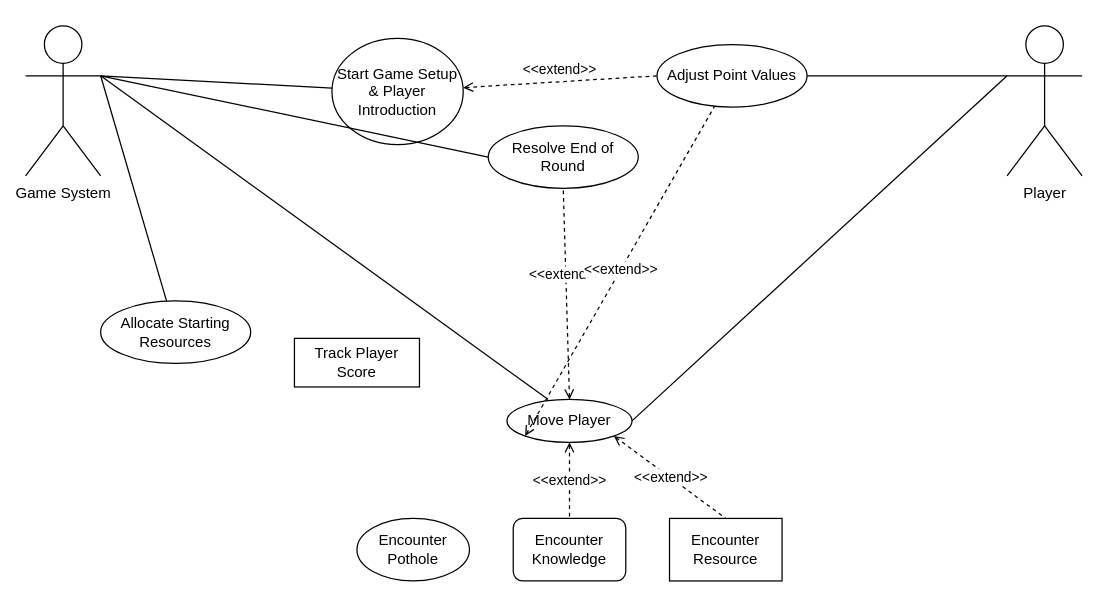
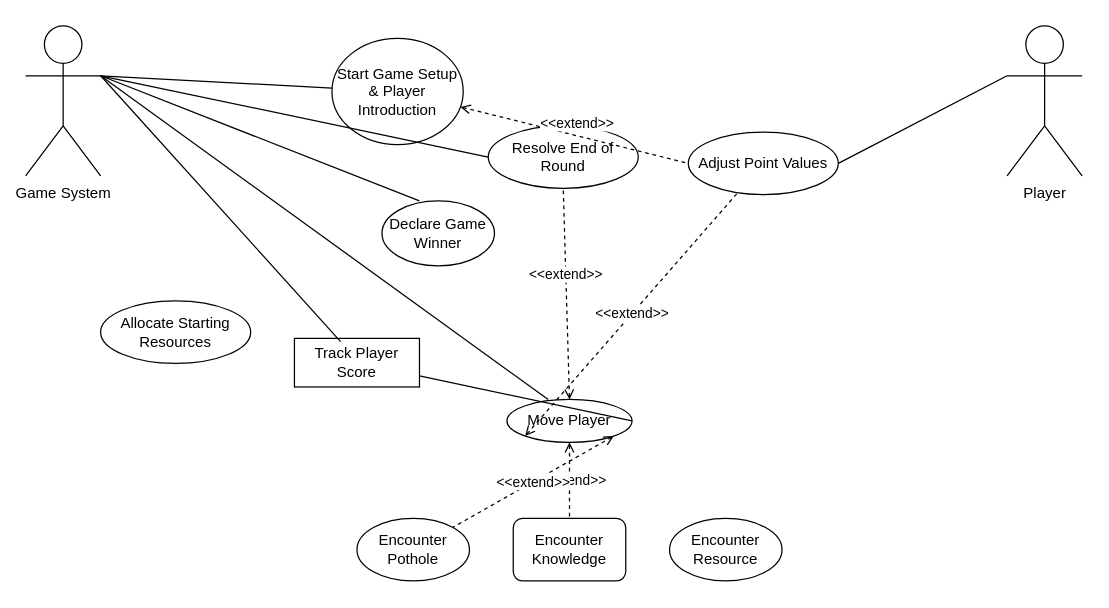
- <mxCell id="9" value="Adjust Point Values" style="ellipse;whiteSpace=wrap;html=1;verticalAlign=middle;rounded=1;align=center;labelPosition=center;verticalLabelPosition=middle;" parent="1" vertex="1"><mxGeometry x="525" y="35" width="120" height="50" as="geometry" /></mxCell>
+ <mxCell id="9" value="Adjust Point Values" style="ellipse;whiteSpace=wrap;html=1;verticalAlign=middle;rounded=1;align=center;labelPosition=center;verticalLabelPosition=middle;" parent="1" vertex="1"><mxGeometry x="550" y="105" width="120" height="50" as="geometry" /></mxCell>
+ <mxCell id="13" value="" style="rounded=0;orthogonalLoop=1;jettySize=auto;html=1;strokeColor=default;endArrow=none;endFill=0;entryX=0.333;entryY=0;entryDx=0;entryDy=0;exitX=1;exitY=0.333;exitDx=0;exitDy=0;exitPerimeter=0;entryPerimeter=0;" parent="1" source="12" target="8" edge="1"><mxGeometry relative="1" as="geometry"><mxPoint x="-45" y="250" as="sourcePoint" /><mxPoint x="78" y="166" as="targetPoint" /></mxGeometry></mxCell>
- <mxCell id="25" value="" style="rounded=0;orthogonalLoop=1;jettySize=auto;html=1;strokeColor=default;endArrow=none;endFill=0;exitX=1;exitY=0.333;exitDx=0;exitDy=0;exitPerimeter=0;" parent="1" source="12" target="16" edge="1"><mxGeometry relative="1" as="geometry"><mxPoint x="90" y="70" as="sourcePoint" /><mxPoint x="156" y="243" as="targetPoint" /></mxGeometry></mxCell>
+ <mxCell id="25" value="" style="rounded=0;orthogonalLoop=1;jettySize=auto;html=1;strokeColor=default;endArrow=none;endFill=0;entryX=0.369;entryY=0.066;entryDx=0;entryDy=0;exitX=1;exitY=0.333;exitDx=0;exitDy=0;exitPerimeter=0;entryPerimeter=0;" parent="1" source="12" target="15" edge="1"><mxGeometry relative="1" as="geometry"><mxPoint x="90" y="70" as="sourcePoint" /><mxPoint x="156" y="243" as="targetPoint" /></mxGeometry></mxCell>
+ <mxCell id="8" value="Declare Game Winner" style="ellipse;whiteSpace=wrap;html=1;verticalAlign=middle;rounded=1;align=center;labelPosition=center;verticalLabelPosition=middle;" parent="1" vertex="1"><mxGeometry x="305" y="160" width="90" height="52" as="geometry" /></mxCell>
- <mxCell id="10" value="" style="rounded=0;orthogonalLoop=1;jettySize=auto;html=1;strokeColor=default;endArrow=none;endFill=0;exitX=1;exitY=0.5;exitDx=0;exitDy=0;entryX=0;entryY=0.333;entryDx=0;entryDy=0;entryPerimeter=0;" parent="1" source="6" target="3" edge="1"><mxGeometry relative="1" as="geometry"><mxPoint x="-35" y="618" as="sourcePoint" /><mxPoint x="155" y="618" as="targetPoint" /></mxGeometry></mxCell>
+ <mxCell id="10" value="" style="rounded=0;orthogonalLoop=1;jettySize=auto;html=1;strokeColor=default;endArrow=none;endFill=0;exitX=1;exitY=0.5;exitDx=0;exitDy=0;" parent="1" source="6" target="15" edge="1"><mxGeometry relative="1" as="geometry"><mxPoint x="-35" y="618" as="sourcePoint" /><mxPoint x="155" y="618" as="targetPoint" /></mxGeometry></mxCell>
- <mxCell id="24" value="&lt;div style=&quot;&quot;&gt;&amp;lt;&amp;lt;extend&amp;gt;&amp;gt;&lt;/div&gt;" style="rounded=0;orthogonalLoop=1;jettySize=auto;html=1;entryX=0.5;entryY=0;entryDx=0;entryDy=0;endArrow=none;endFill=0;startArrow=open;startFill=0;dashed=1;align=center;jumpStyle=none;exitX=1;exitY=1;exitDx=0;exitDy=0;" parent="1" source="6" target="21" edge="1"><mxGeometry x="0.005" relative="1" as="geometry"><mxPoint x="250" y="735.72" as="sourcePoint" /><mxPoint x="250" y="845.72" as="targetPoint" /><mxPoint as="offset" /></mxGeometry></mxCell>
+ <mxCell id="24" value="&lt;div style=&quot;&quot;&gt;&amp;lt;&amp;lt;extend&amp;gt;&amp;gt;&lt;/div&gt;" style="rounded=0;orthogonalLoop=1;jettySize=auto;html=1;endArrow=none;endFill=0;startArrow=open;startFill=0;dashed=1;align=center;jumpStyle=none;exitX=1;exitY=1;exitDx=0;exitDy=0;" parent="1" source="6" target="22" edge="1"><mxGeometry x="0.005" relative="1" as="geometry"><mxPoint x="250" y="735.72" as="sourcePoint" /><mxPoint x="250" y="845.72" as="targetPoint" /><mxPoint as="offset" /></mxGeometry></mxCell>
- <mxCell id="21" value="Encounter Resource" style="whiteSpace=wrap;html=1;verticalAlign=middle;align=center;labelPosition=center;verticalLabelPosition=middle;rounded=0;" parent="1" vertex="1"><mxGeometry x="535" y="414" width="90" height="50" as="geometry" /></mxCell>
+ <mxCell id="21" value="Encounter Resource" style="ellipse;whiteSpace=wrap;html=1;verticalAlign=middle;rounded=1;align=center;labelPosition=center;verticalLabelPosition=middle;" parent="1" vertex="1"><mxGeometry x="535" y="414" width="90" height="50" as="geometry" /></mxCell>
